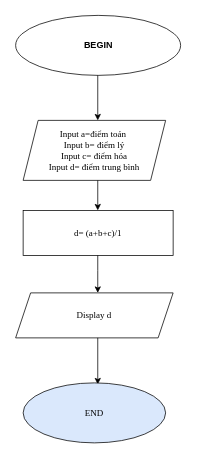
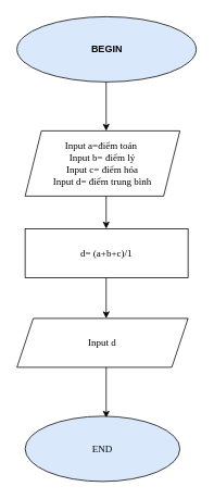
- <mxCell id="2" value="BEGIN" style="ellipse;html=1;fontStyle=1" vertex="1" parent="1"><mxGeometry x="20" y="20" width="220" height="80" as="geometry" /></mxCell>
+ <mxCell id="2" value="BEGIN" style="ellipse;html=1;fontStyle=1;fillColor=#dae8fc;" vertex="1" parent="1"><mxGeometry x="20" y="20" width="220" height="80" as="geometry" /></mxCell>
- <mxCell id="7" value="Display d" style="shape=parallelogram;perimeter=parallelogramPerimeter;whiteSpace=wrap;html=1;fixedSize=1;fontFamily=Times New Roman;align=center;" vertex="1" parent="1"><mxGeometry x="20" y="390" width="210" height="60" as="geometry" /></mxCell>
+ <mxCell id="7" value="Input d" style="shape=parallelogram;perimeter=parallelogramPerimeter;whiteSpace=wrap;html=1;fixedSize=1;fontFamily=Times New Roman;align=center;" vertex="1" parent="1"><mxGeometry x="20" y="390" width="210" height="60" as="geometry" /></mxCell>
